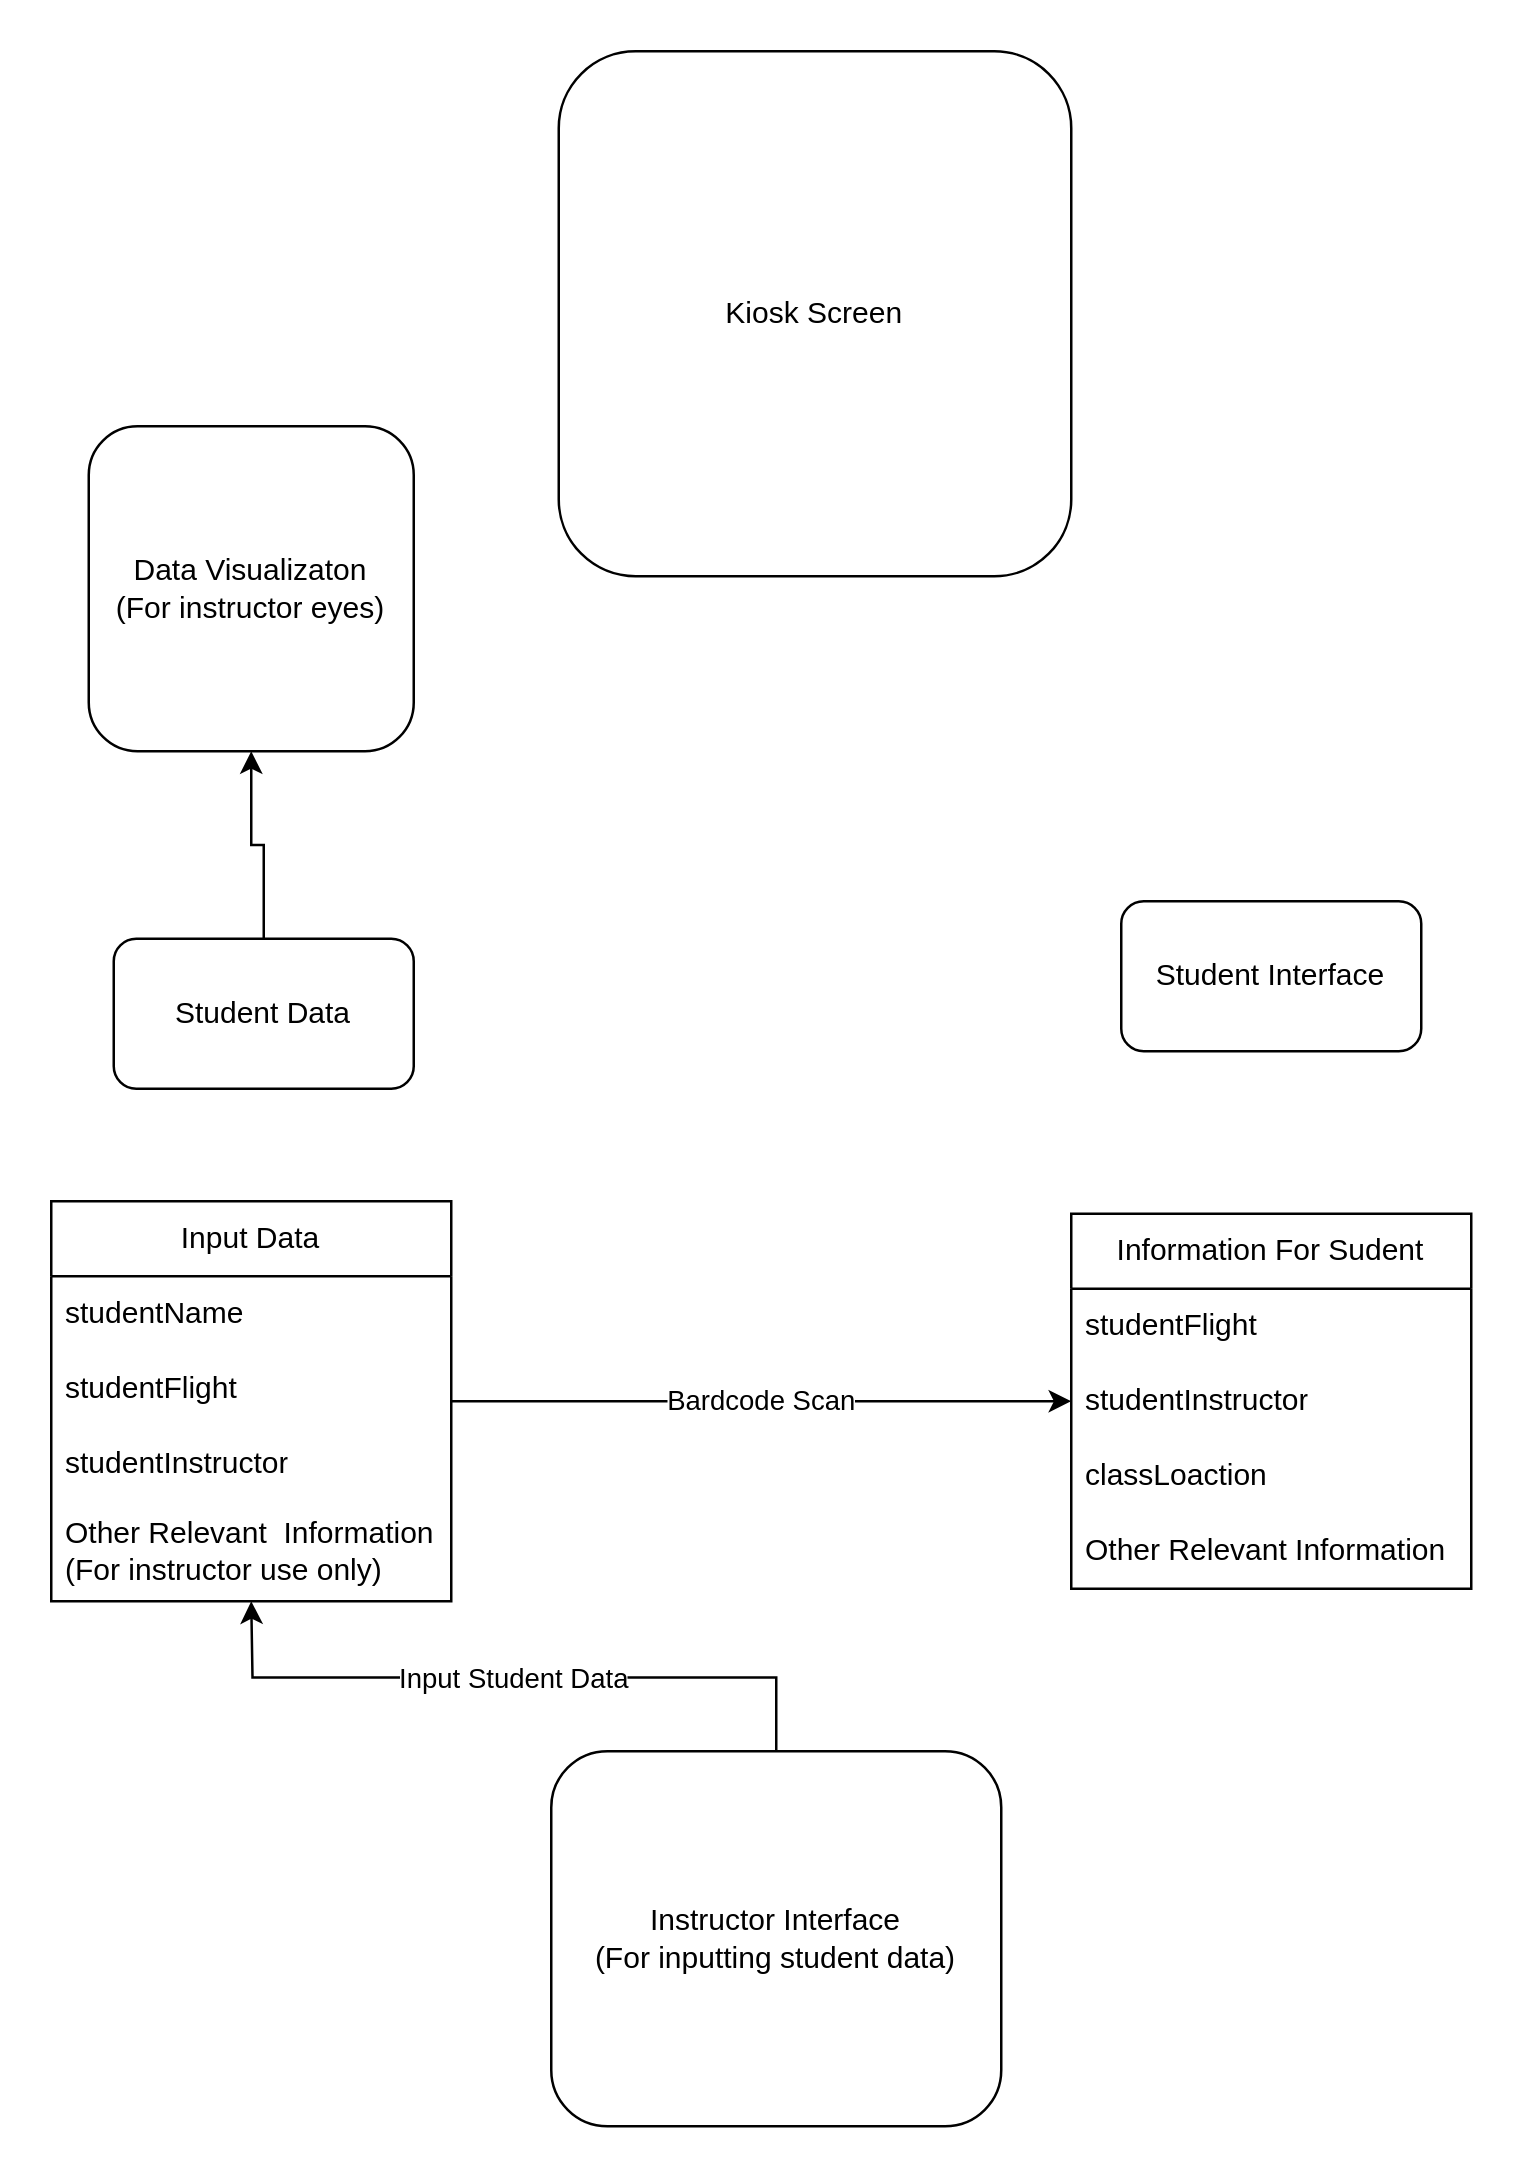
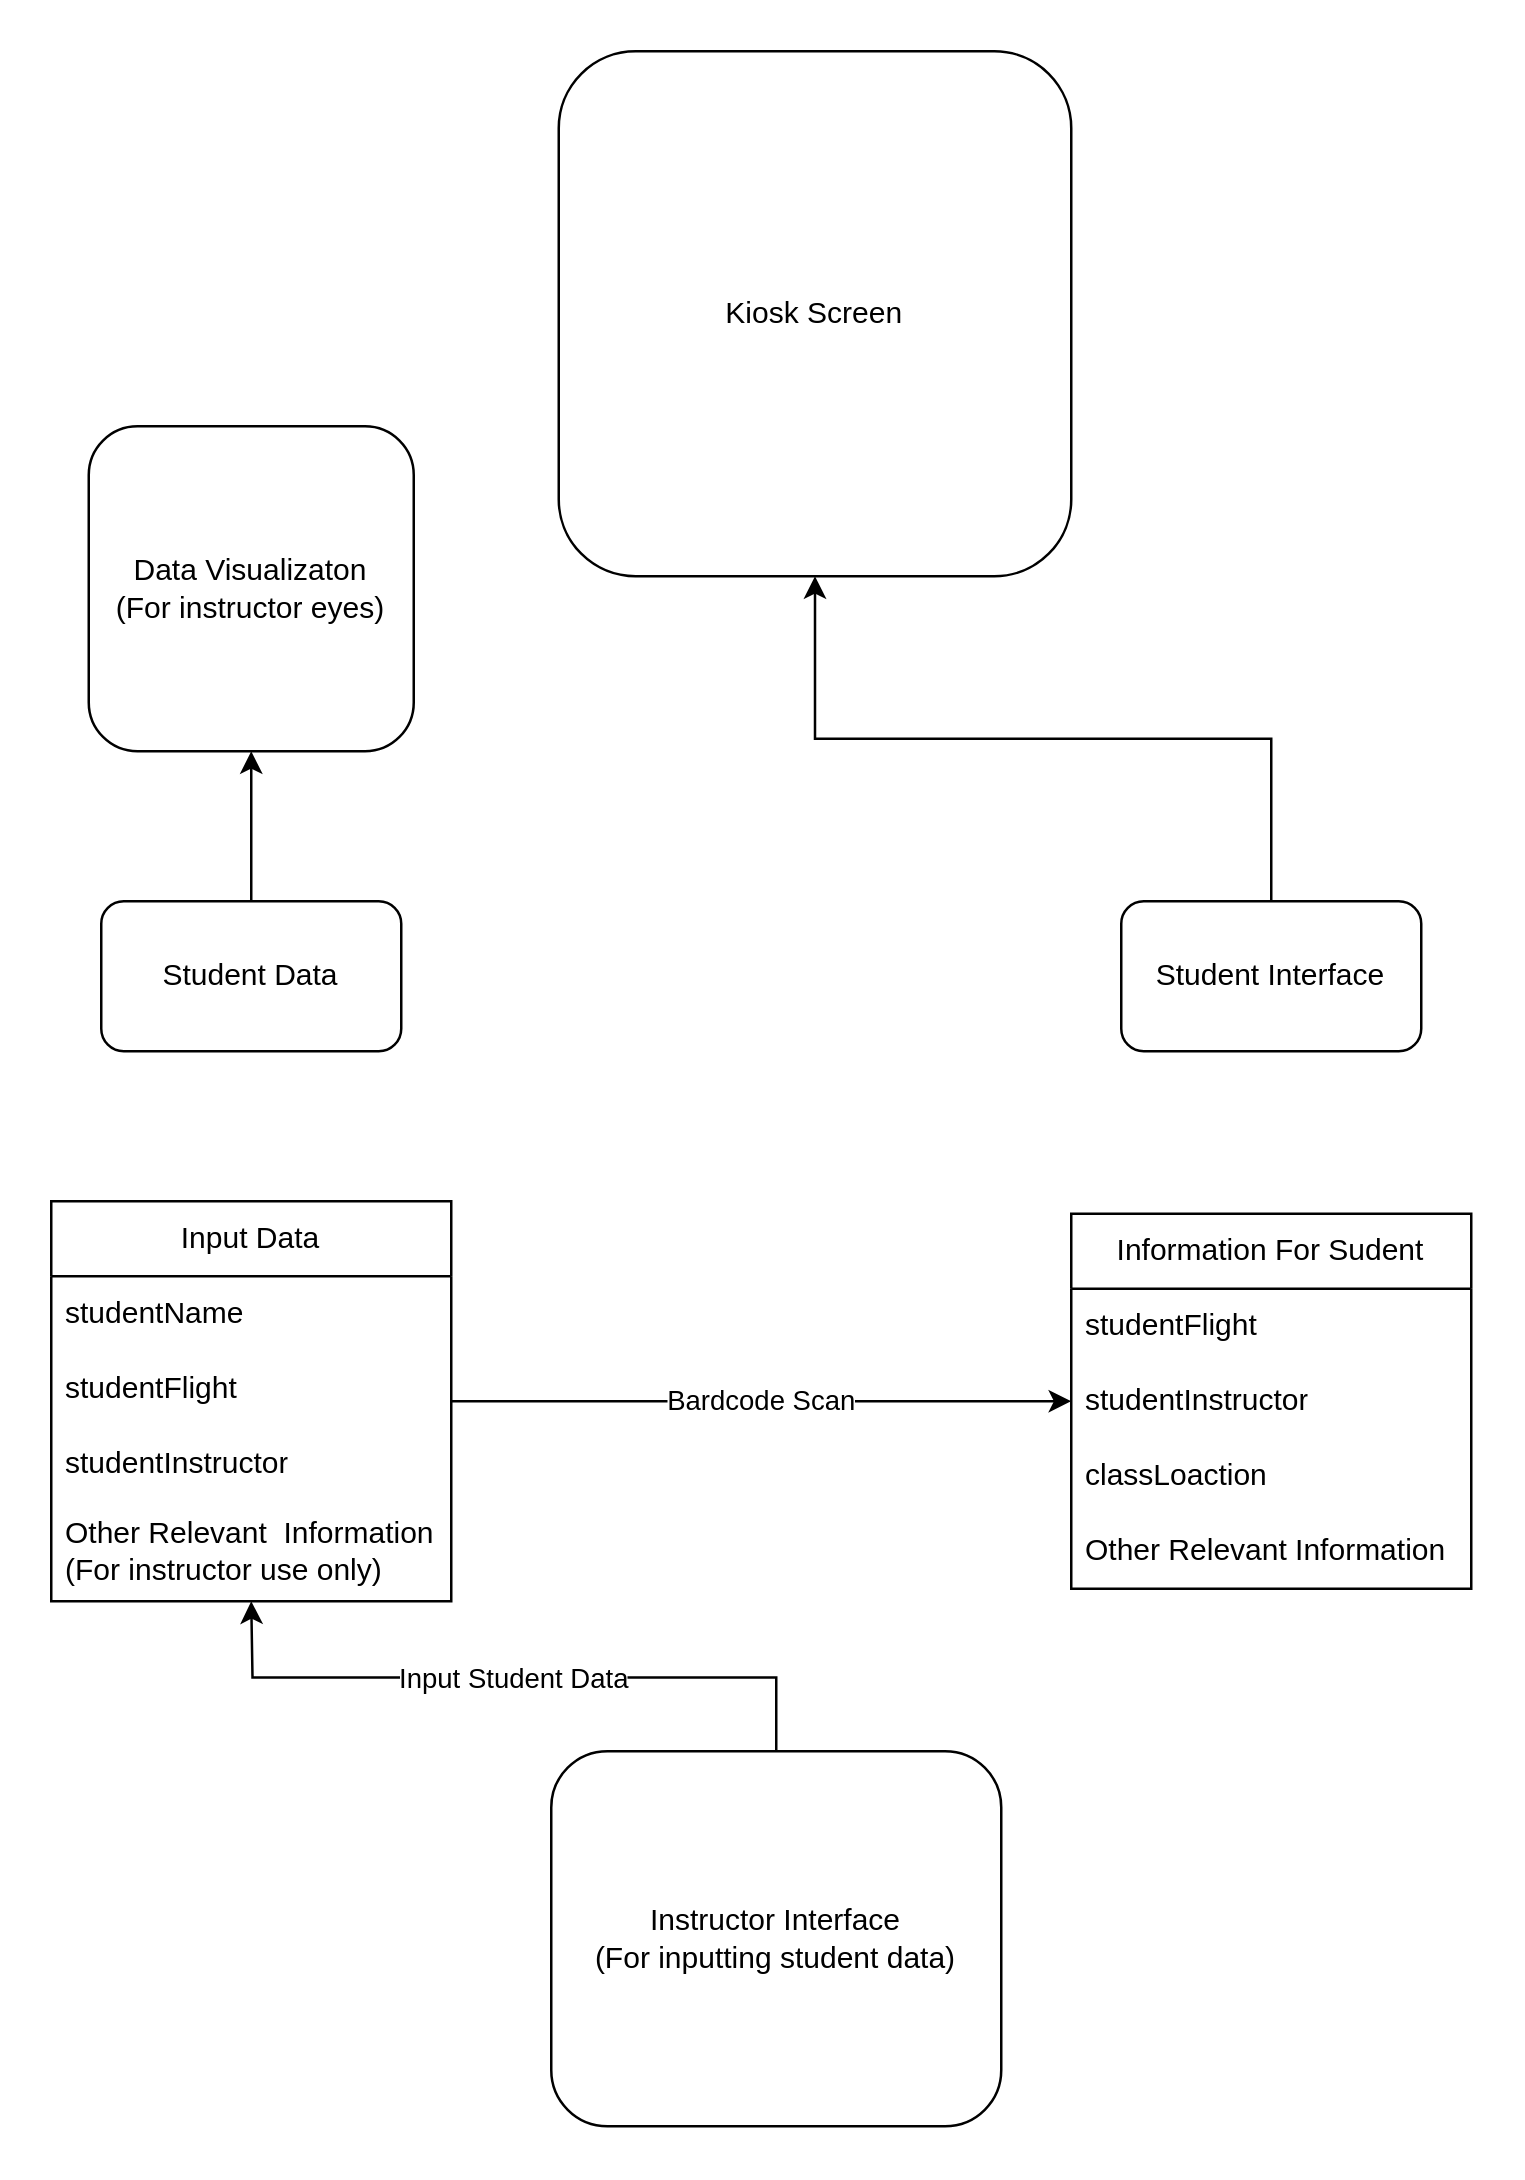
+ <mxCell id="6" style="edgeStyle=orthogonalEdgeStyle;rounded=0;orthogonalLoop=1;jettySize=auto;html=1;exitX=0.5;exitY=0;exitDx=0;exitDy=0;entryX=0.5;entryY=1;entryDx=0;entryDy=0;" edge="1" parent="1" source="7" target="2"><mxGeometry relative="1" as="geometry" /></mxCell>
- <mxCell id="5" value="Student Data" style="rounded=1;whiteSpace=wrap;html=1;" vertex="1" parent="1"><mxGeometry x="45" y="375" width="120" height="60" as="geometry" /></mxCell>
+ <mxCell id="5" value="Student Data" style="rounded=1;whiteSpace=wrap;html=1;" vertex="1" parent="1"><mxGeometry x="40" y="360" width="120" height="60" as="geometry" /></mxCell>
